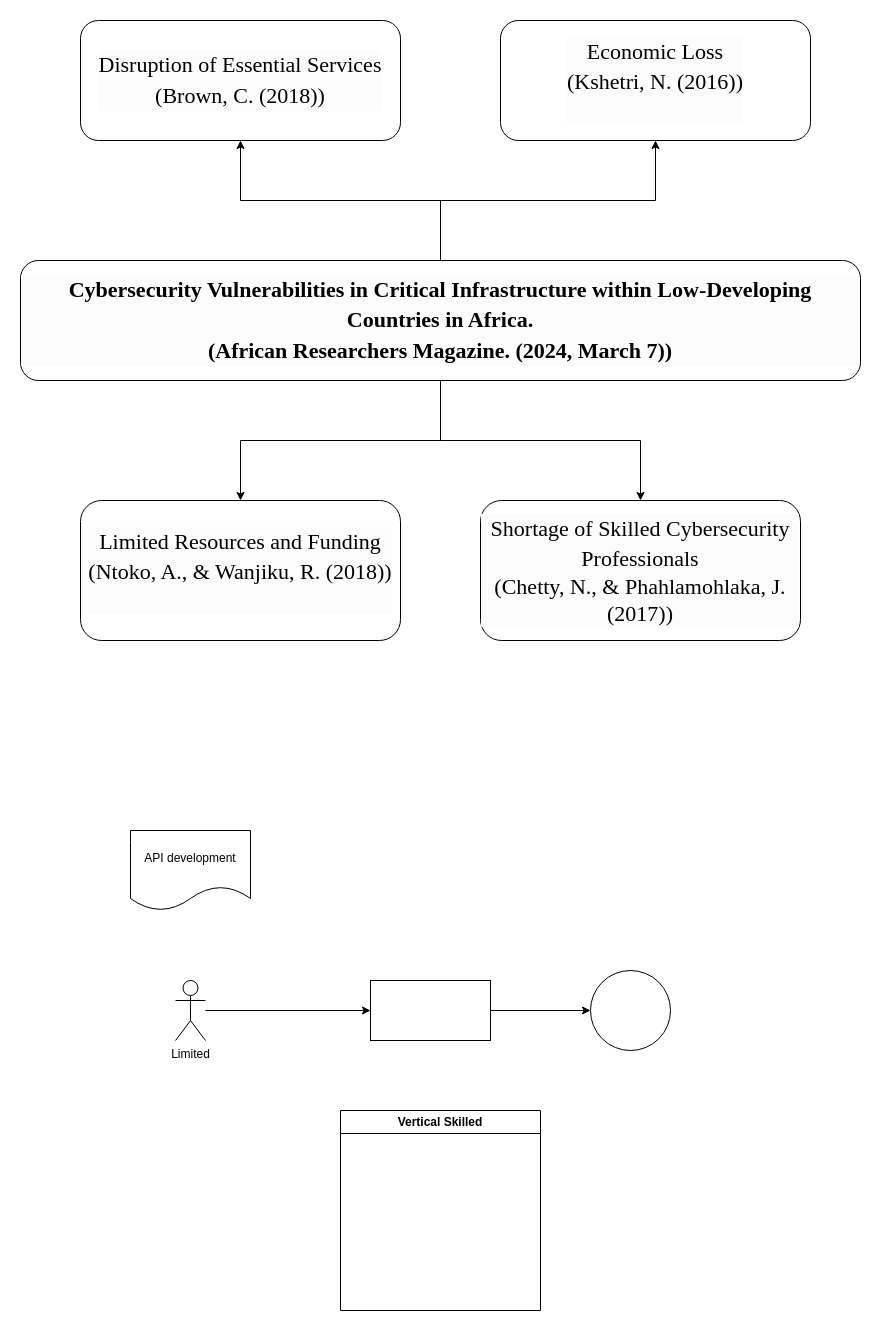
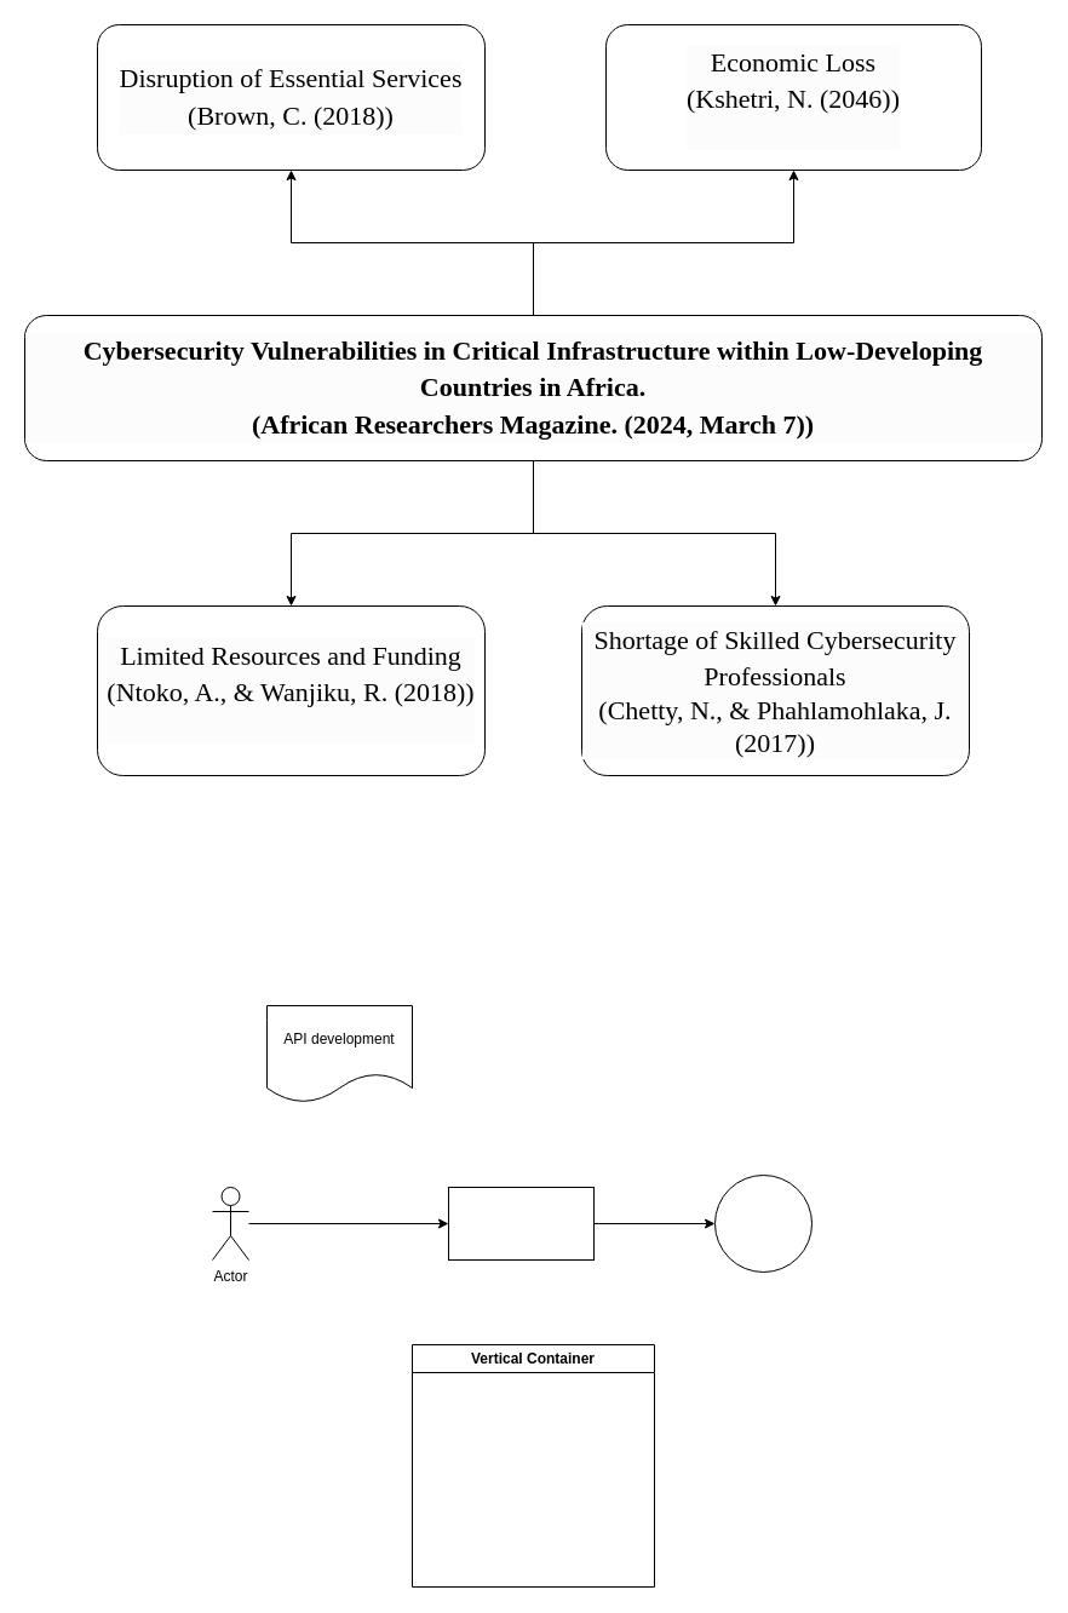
- <mxCell id="9" value="&lt;span id=&quot;docs-internal-guid-3342cd81-7fff-5f3c-7c11-999b42f3363c&quot; style=&quot;font-size: 22px;&quot;&gt;&lt;p dir=&quot;ltr&quot; style=&quot;line-height: 1.38; margin-top: 0pt; margin-bottom: 0pt; font-size: 22px;&quot;&gt;&lt;span style=&quot;font-size: 22px; font-variant-numeric: normal; font-variant-east-asian: normal; font-variant-alternates: normal; font-variant-position: normal; vertical-align: baseline; white-space-collapse: preserve;&quot;&gt;Economic Loss&lt;/span&gt;&lt;/p&gt;&lt;p dir=&quot;ltr&quot; style=&quot;line-height: 1.38; margin-top: 0pt; margin-bottom: 0pt; font-size: 22px;&quot;&gt;&lt;span style=&quot;font-size: 22px; font-variant-numeric: normal; font-variant-east-asian: normal; font-variant-alternates: normal; font-variant-position: normal; vertical-align: baseline; white-space-collapse: preserve;&quot;&gt;(Kshetri, N. (2016))&lt;/span&gt;&lt;/p&gt;&lt;div style=&quot;font-size: 22px;&quot;&gt;&lt;span style=&quot;font-size: 22px; font-variant-numeric: normal; font-variant-east-asian: normal; font-variant-alternates: normal; font-variant-position: normal; vertical-align: baseline; white-space-collapse: preserve;&quot;&gt;&lt;br style=&quot;font-size: 22px;&quot;&gt;&lt;/span&gt;&lt;/div&gt;&lt;/span&gt;" style="whiteSpace=wrap;html=1;fontSize=22;fontFamily=Times New Roman;rounded=1;align=center;labelBackgroundColor=#fdfcfc;" parent="1" vertex="1"><mxGeometry x="500" y="20" width="310" height="120" as="geometry" /></mxCell>
+ <mxCell id="9" value="&lt;span id=&quot;docs-internal-guid-3342cd81-7fff-5f3c-7c11-999b42f3363c&quot; style=&quot;font-size: 22px;&quot;&gt;&lt;p dir=&quot;ltr&quot; style=&quot;line-height: 1.38; margin-top: 0pt; margin-bottom: 0pt; font-size: 22px;&quot;&gt;&lt;span style=&quot;font-size: 22px; font-variant-numeric: normal; font-variant-east-asian: normal; font-variant-alternates: normal; font-variant-position: normal; vertical-align: baseline; white-space-collapse: preserve;&quot;&gt;Economic Loss&lt;/span&gt;&lt;/p&gt;&lt;p dir=&quot;ltr&quot; style=&quot;line-height: 1.38; margin-top: 0pt; margin-bottom: 0pt; font-size: 22px;&quot;&gt;&lt;span style=&quot;font-size: 22px; font-variant-numeric: normal; font-variant-east-asian: normal; font-variant-alternates: normal; font-variant-position: normal; vertical-align: baseline; white-space-collapse: preserve;&quot;&gt;(Kshetri, N. (2046))&lt;/span&gt;&lt;/p&gt;&lt;div style=&quot;font-size: 22px;&quot;&gt;&lt;span style=&quot;font-size: 22px; font-variant-numeric: normal; font-variant-east-asian: normal; font-variant-alternates: normal; font-variant-position: normal; vertical-align: baseline; white-space-collapse: preserve;&quot;&gt;&lt;br style=&quot;font-size: 22px;&quot;&gt;&lt;/span&gt;&lt;/div&gt;&lt;/span&gt;" style="whiteSpace=wrap;html=1;fontSize=22;fontFamily=Times New Roman;rounded=1;align=center;labelBackgroundColor=#fdfcfc;" parent="1" vertex="1"><mxGeometry x="500" y="20" width="310" height="120" as="geometry" /></mxCell>
- <mxCell id="11" value="API development" style="shape=document;whiteSpace=wrap;html=1;boundedLbl=1;" vertex="1" parent="1"><mxGeometry x="130" y="830" width="120" height="80" as="geometry" /></mxCell>
+ <mxCell id="11" value="API development" style="shape=document;whiteSpace=wrap;html=1;boundedLbl=1;" vertex="1" parent="1"><mxGeometry x="220" y="830" width="120" height="80" as="geometry" /></mxCell>
- <mxCell id="13" value="Limited" style="shape=umlActor;verticalLabelPosition=bottom;verticalAlign=top;html=1;outlineConnect=0;" vertex="1" parent="1"><mxGeometry x="175" y="980" width="30" height="60" as="geometry" /></mxCell>
+ <mxCell id="13" value="Actor" style="shape=umlActor;verticalLabelPosition=bottom;verticalAlign=top;html=1;outlineConnect=0;" vertex="1" parent="1"><mxGeometry x="175" y="980" width="30" height="60" as="geometry" /></mxCell>
- <mxCell id="17" value="Vertical Skilled" style="swimlane;whiteSpace=wrap;html=1;" vertex="1" parent="1"><mxGeometry x="340" y="1110" width="200" height="200" as="geometry" /></mxCell>
+ <mxCell id="17" value="Vertical Container" style="swimlane;whiteSpace=wrap;html=1;" vertex="1" parent="1"><mxGeometry x="340" y="1110" width="200" height="200" as="geometry" /></mxCell>
